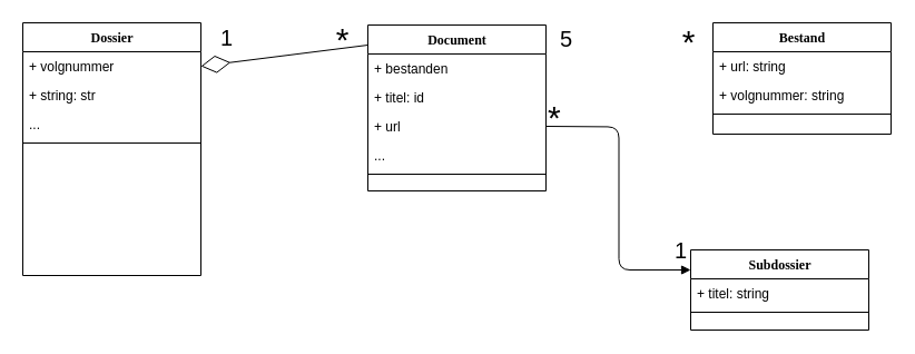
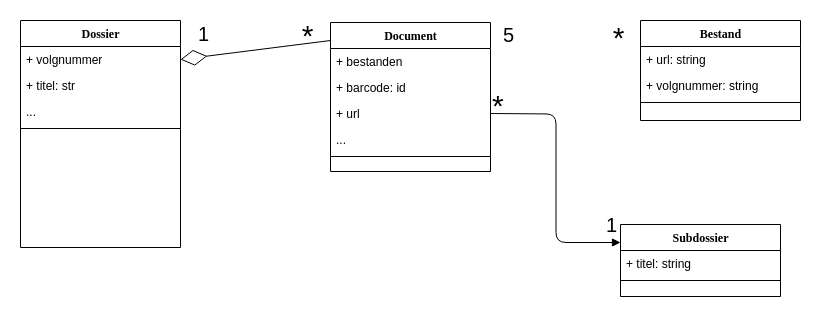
- <mxCell id="4" value="+ string: str" style="text;html=1;strokeColor=none;fillColor=none;align=left;verticalAlign=top;spacingLeft=4;spacingRight=4;whiteSpace=wrap;overflow=hidden;rotatable=0;points=[[0,0.5],[1,0.5]];portConstraint=eastwest;" parent="2" vertex="1"><mxGeometry y="52" width="160" height="26" as="geometry" /></mxCell>
+ <mxCell id="4" value="+ titel: str" style="text;html=1;strokeColor=none;fillColor=none;align=left;verticalAlign=top;spacingLeft=4;spacingRight=4;whiteSpace=wrap;overflow=hidden;rotatable=0;points=[[0,0.5],[1,0.5]];portConstraint=eastwest;" parent="2" vertex="1"><mxGeometry y="52" width="160" height="26" as="geometry" /></mxCell>
- <mxCell id="9" value="+ titel: id" style="text;html=1;strokeColor=none;fillColor=none;align=left;verticalAlign=top;spacingLeft=4;spacingRight=4;whiteSpace=wrap;overflow=hidden;rotatable=0;points=[[0,0.5],[1,0.5]];portConstraint=eastwest;" parent="7" vertex="1"><mxGeometry y="52" width="160" height="26" as="geometry" /></mxCell>
+ <mxCell id="9" value="+ barcode: id" style="text;html=1;strokeColor=none;fillColor=none;align=left;verticalAlign=top;spacingLeft=4;spacingRight=4;whiteSpace=wrap;overflow=hidden;rotatable=0;points=[[0,0.5],[1,0.5]];portConstraint=eastwest;" parent="7" vertex="1"><mxGeometry y="52" width="160" height="26" as="geometry" /></mxCell>
